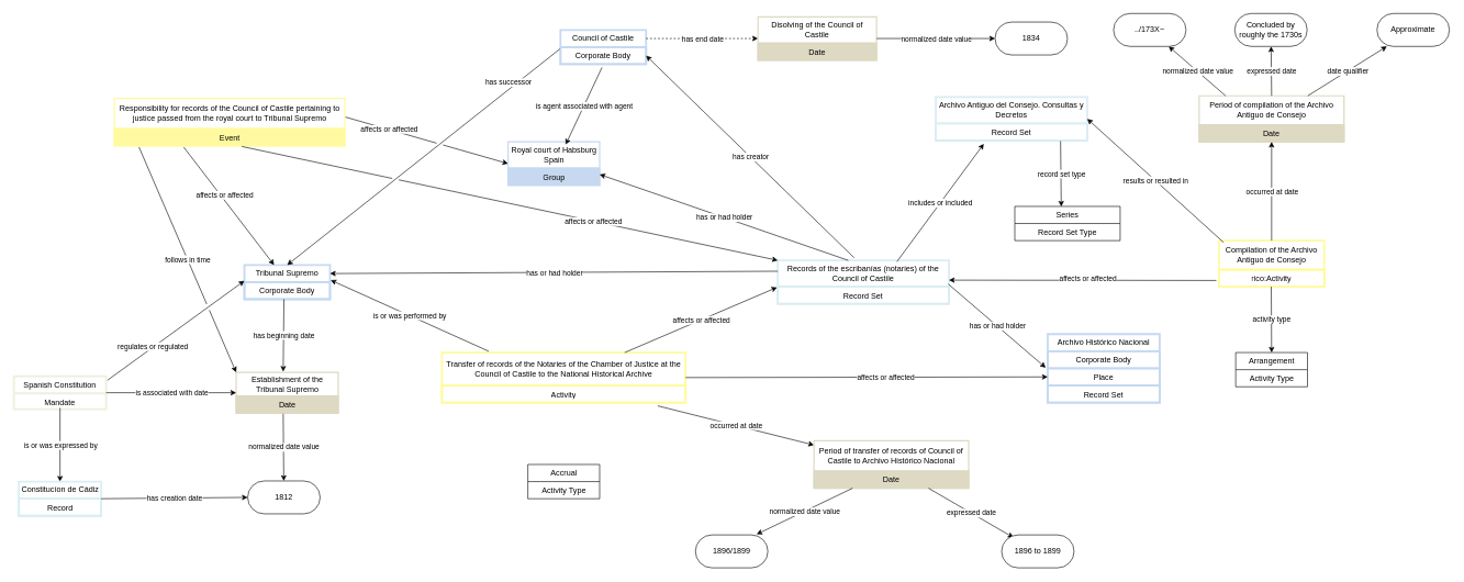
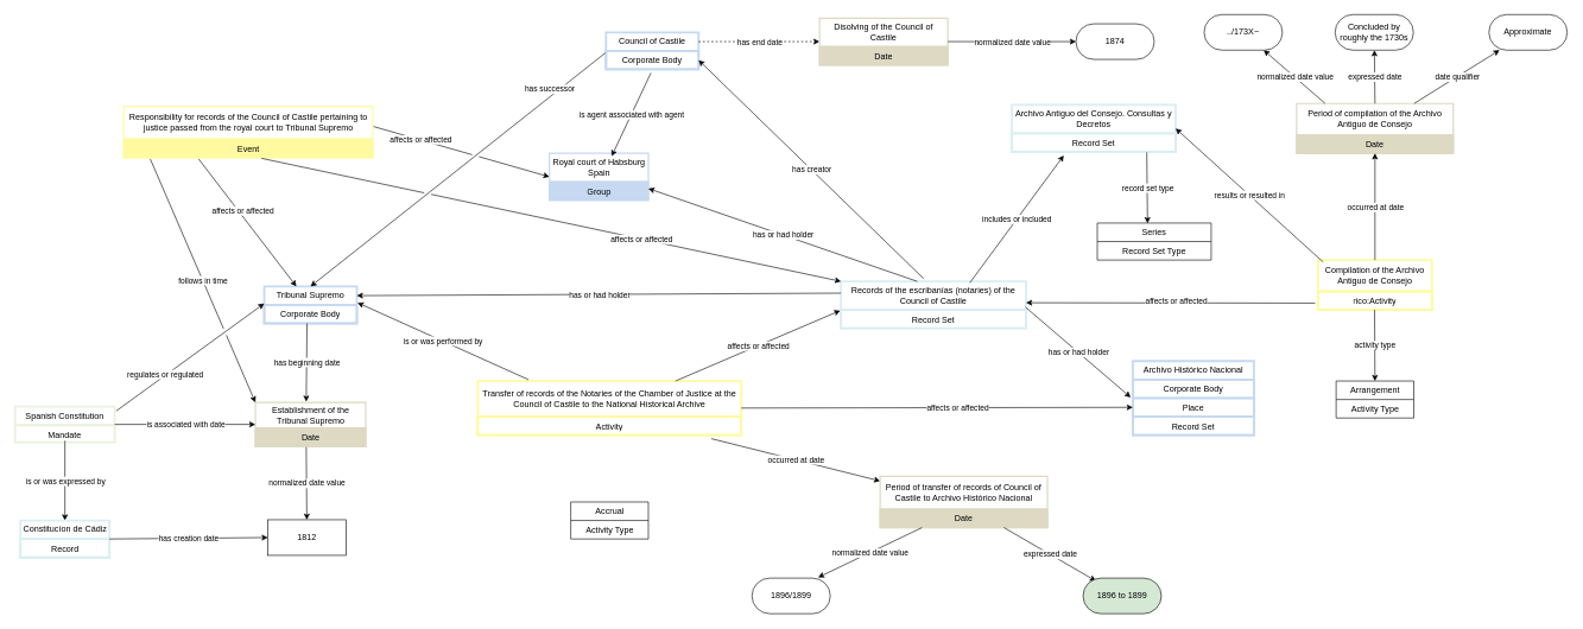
- <mxCell id="50" value="1834" style="html=1;whiteSpace=wrap;rounded=1;arcSize=50;" vertex="1" parent="1"><mxGeometry x="1510" y="33" width="110" height="50" as="geometry" /></mxCell>
+ <mxCell id="50" value="1874" style="html=1;whiteSpace=wrap;rounded=1;arcSize=50;" vertex="1" parent="1"><mxGeometry x="1510" y="33" width="110" height="50" as="geometry" /></mxCell>
- <mxCell id="57" value="1812" style="html=1;whiteSpace=wrap;rounded=1;arcSize=50;" vertex="1" parent="1"><mxGeometry x="375" y="730" width="110" height="50" as="geometry" /></mxCell>
+ <mxCell id="57" value="1812" style="html=1;whiteSpace=wrap;arcSize=50;rounded=0;" vertex="1" parent="1"><mxGeometry x="375" y="730" width="110" height="50" as="geometry" /></mxCell>
- <mxCell id="29" value="1896 to 1899" style="html=1;whiteSpace=wrap;rounded=1;arcSize=50;" vertex="1" parent="1"><mxGeometry x="1520" y="812" width="110" height="50" as="geometry" /></mxCell>
+ <mxCell id="29" value="1896 to 1899" style="html=1;whiteSpace=wrap;rounded=1;arcSize=50;fillColor=#d5e8d4;" vertex="1" parent="1"><mxGeometry x="1520" y="812" width="110" height="50" as="geometry" /></mxCell>
